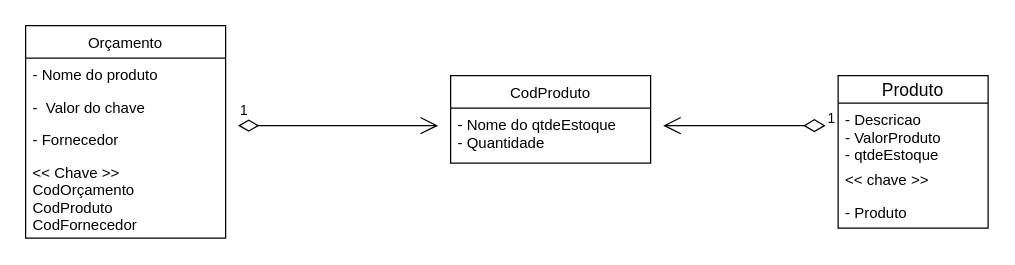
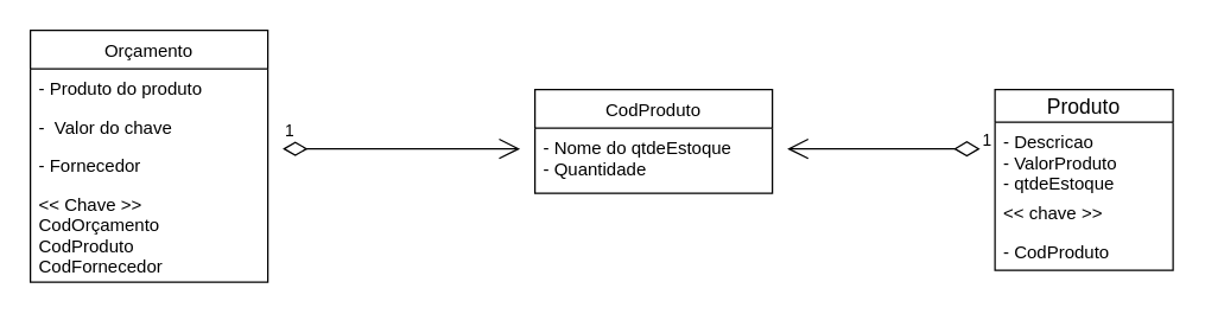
- <mxCell id="11" value="- Nome do produto" style="text;strokeColor=none;fillColor=none;align=left;verticalAlign=top;spacingLeft=4;spacingRight=4;overflow=hidden;rotatable=0;points=[[0,0.5],[1,0.5]];portConstraint=eastwest;" vertex="1" parent="10"><mxGeometry y="26" width="160" height="26" as="geometry" /></mxCell>
+ <mxCell id="11" value="- Produto do produto" style="text;strokeColor=none;fillColor=none;align=left;verticalAlign=top;spacingLeft=4;spacingRight=4;overflow=hidden;rotatable=0;points=[[0,0.5],[1,0.5]];portConstraint=eastwest;" vertex="1" parent="10"><mxGeometry y="26" width="160" height="26" as="geometry" /></mxCell>
- <mxCell id="5" value="- Produto" style="text;strokeColor=none;fillColor=none;spacingLeft=4;spacingRight=4;overflow=hidden;rotatable=0;points=[[0,0.5],[1,0.5]];portConstraint=eastwest;fontSize=12;" vertex="1" parent="2"><mxGeometry y="96" width="120" height="26" as="geometry" /></mxCell>
+ <mxCell id="5" value="- CodProduto" style="text;strokeColor=none;fillColor=none;spacingLeft=4;spacingRight=4;overflow=hidden;rotatable=0;points=[[0,0.5],[1,0.5]];portConstraint=eastwest;fontSize=12;" vertex="1" parent="2"><mxGeometry y="96" width="120" height="26" as="geometry" /></mxCell>
